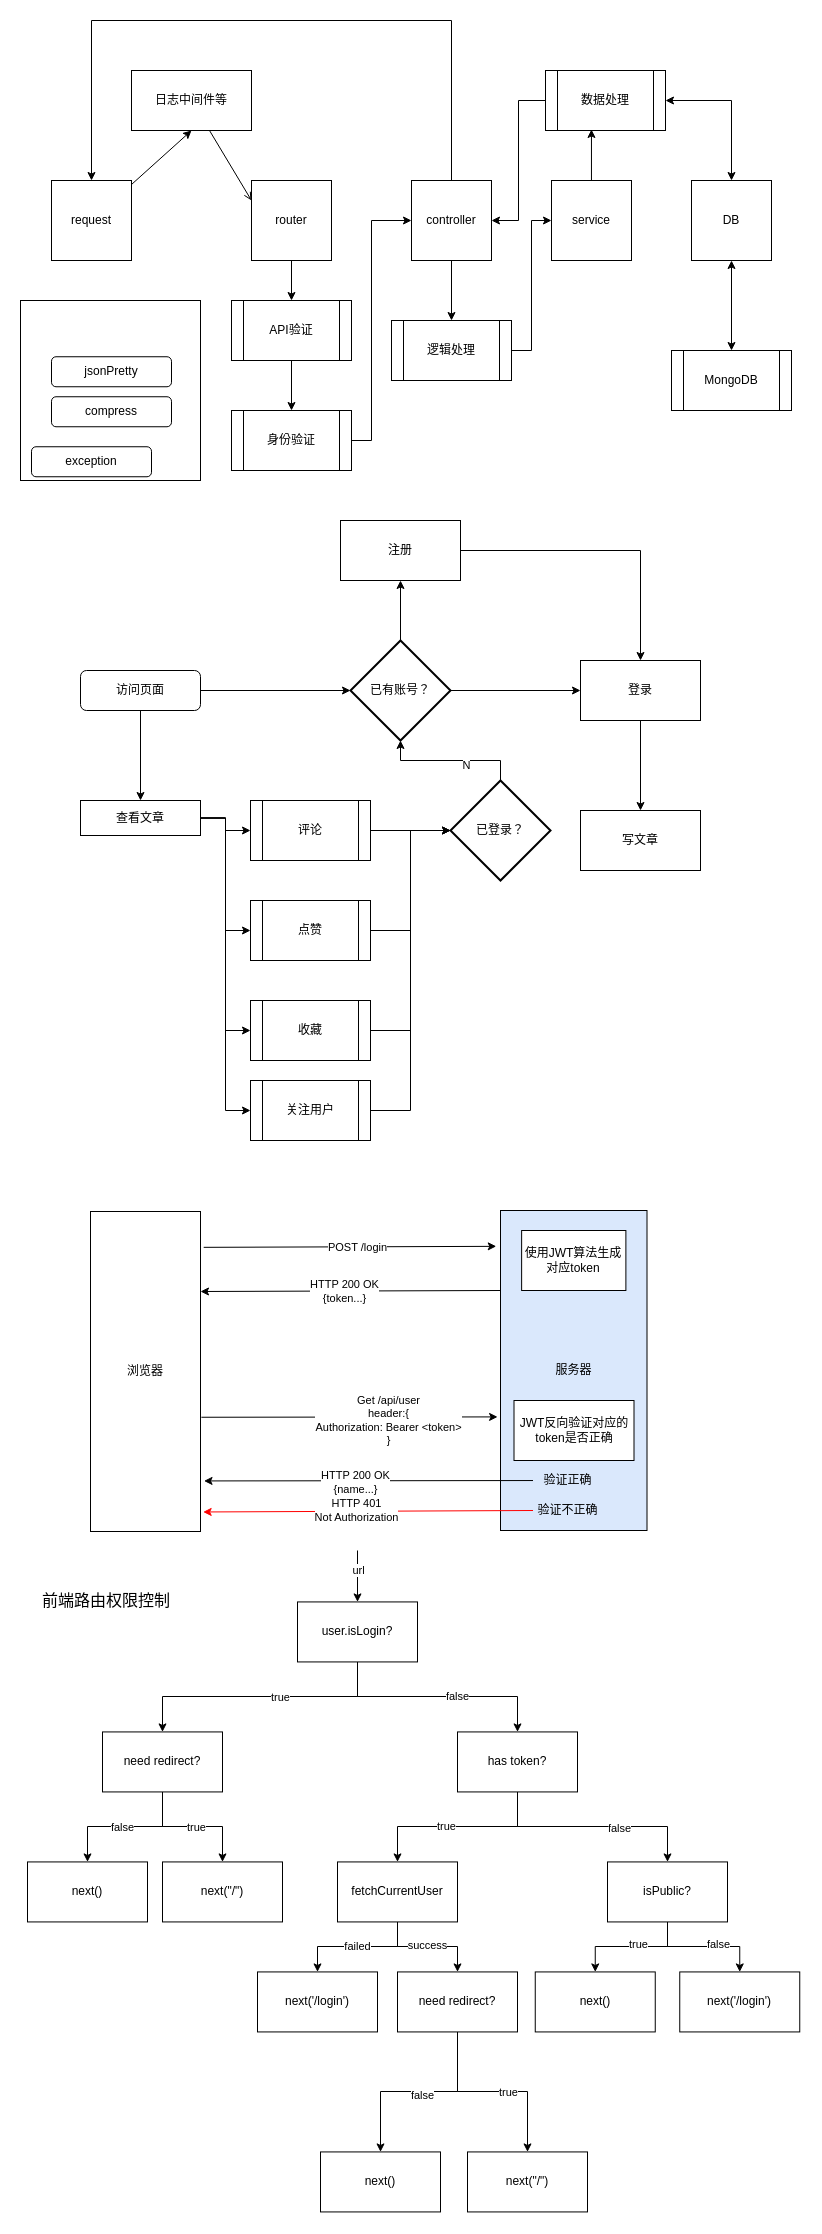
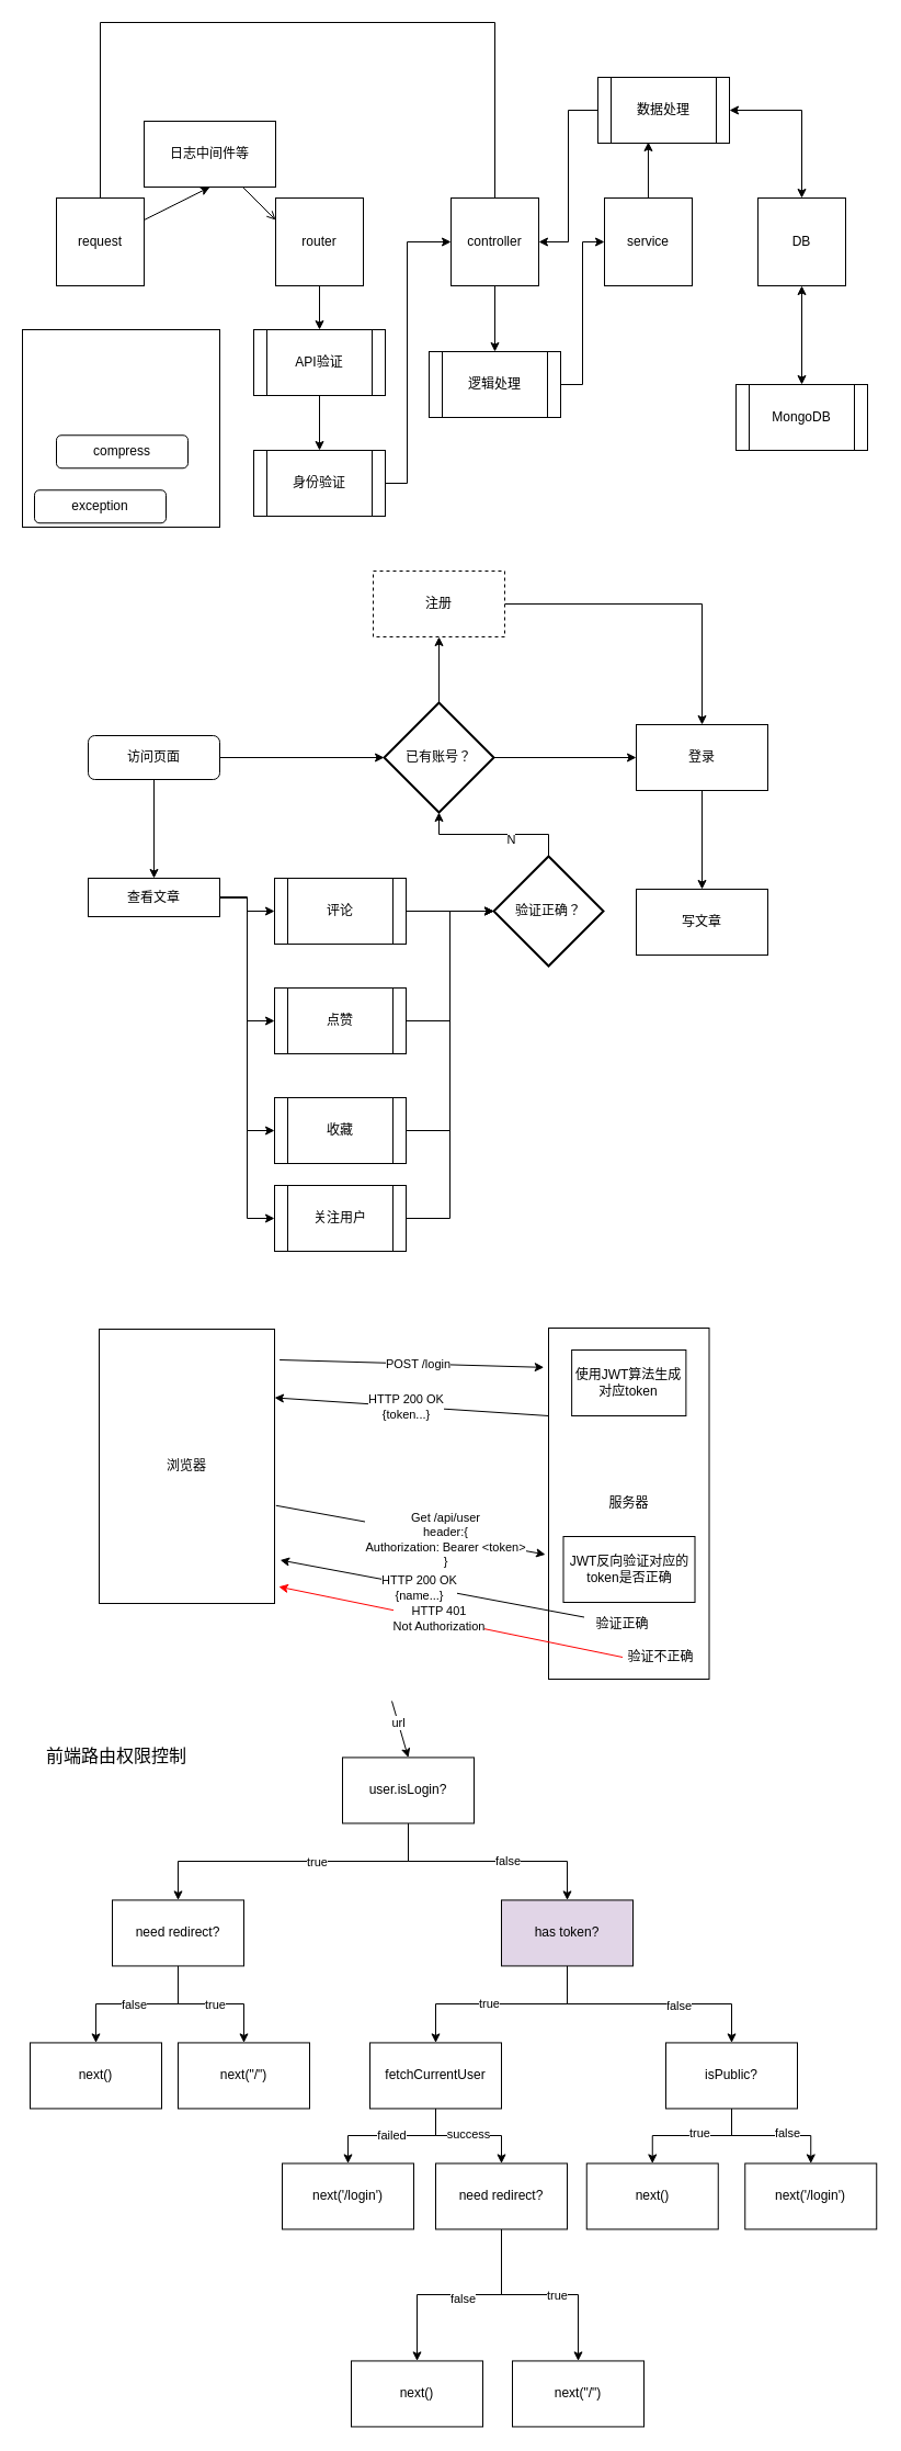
- <mxCell id="6" value="日志中间件等" style="rounded=0;whiteSpace=wrap;html=1;" parent="1" vertex="1"><mxGeometry x="131" y="70" width="120" height="60" as="geometry" /></mxCell>
+ <mxCell id="6" value="日志中间件等" style="rounded=0;whiteSpace=wrap;html=1;" parent="1" vertex="1"><mxGeometry x="131" y="110" width="120" height="60" as="geometry" /></mxCell>
- <mxCell id="10" style="edgeStyle=orthogonalEdgeStyle;rounded=0;orthogonalLoop=1;jettySize=auto;html=1;entryX=0.5;entryY=0;entryDx=0;entryDy=0;" parent="1" source="11" target="4" edge="1"><mxGeometry relative="1" as="geometry"><Array as="points"><mxPoint x="451" y="20" /><mxPoint x="91" y="20" /></Array></mxGeometry></mxCell>
+ <mxCell id="10" style="edgeStyle=orthogonalEdgeStyle;rounded=0;orthogonalLoop=1;jettySize=auto;html=1;entryX=0.5;entryY=0;entryDx=0;entryDy=0;endArrow=none;" parent="1" source="11" target="4" edge="1"><mxGeometry relative="1" as="geometry"><Array as="points"><mxPoint x="451" y="20" /><mxPoint x="91" y="20" /></Array></mxGeometry></mxCell>
- <mxCell id="26" value="jsonPretty" style="rounded=1;whiteSpace=wrap;html=1;" parent="1" vertex="1"><mxGeometry x="51" y="356.25" width="120" height="30" as="geometry" /></mxCell>
- <mxCell id="52" value="注册" style="rounded=0;whiteSpace=wrap;html=1;" parent="1" vertex="1"><mxGeometry x="340" y="520" width="120" height="60" as="geometry" /></mxCell>
+ <mxCell id="52" value="注册" style="rounded=0;whiteSpace=wrap;html=1;dashed=1;" parent="1" vertex="1"><mxGeometry x="340" y="520" width="120" height="60" as="geometry" /></mxCell>
- <mxCell id="47" value="已登录？" style="strokeWidth=2;html=1;shape=mxgraph.flowchart.decision;whiteSpace=wrap;" parent="1" vertex="1"><mxGeometry x="450" y="780" width="100" height="100" as="geometry" /></mxCell>
+ <mxCell id="47" value="验证正确？" style="strokeWidth=2;html=1;shape=mxgraph.flowchart.decision;whiteSpace=wrap;" parent="1" vertex="1"><mxGeometry x="450" y="780" width="100" height="100" as="geometry" /></mxCell>
- <mxCell id="62" value="服务器" style="whiteSpace=wrap;html=1;fillColor=#dae8fc;" vertex="1" parent="61"><mxGeometry width="146.5" height="320" as="geometry" /></mxCell>
+ <mxCell id="62" value="服务器" style="whiteSpace=wrap;html=1;" vertex="1" parent="61"><mxGeometry width="146.5" height="320" as="geometry" /></mxCell>
- <mxCell id="56" value="浏览器" style="whiteSpace=wrap;html=1;" vertex="1" parent="1"><mxGeometry x="90" y="1211" width="110" height="320" as="geometry" /></mxCell>
+ <mxCell id="56" value="浏览器" style="whiteSpace=wrap;html=1;" vertex="1" parent="1"><mxGeometry x="90" y="1211" width="160" height="250" as="geometry" /></mxCell>
- <mxCell id="66" value="验证不正确" style="text;html=1;strokeColor=none;fillColor=none;align=center;verticalAlign=middle;whiteSpace=wrap;rounded=0;" vertex="1" parent="61"><mxGeometry x="32.5" y="290" width="69" height="20" as="geometry" /></mxCell>
+ <mxCell id="66" value="验证不正确" style="text;html=1;strokeColor=none;fillColor=none;align=center;verticalAlign=middle;whiteSpace=wrap;rounded=0;" vertex="1" parent="61"><mxGeometry x="67.5" y="290" width="69" height="20" as="geometry" /></mxCell>
- <mxCell id="77" value="user.isLogin?" style="rounded=0;whiteSpace=wrap;html=1;" vertex="1" parent="1"><mxGeometry x="297" y="1601.43" width="120" height="60" as="geometry" /></mxCell>
+ <mxCell id="77" value="user.isLogin?" style="rounded=0;whiteSpace=wrap;html=1;" vertex="1" parent="1"><mxGeometry x="312" y="1601.43" width="120" height="60" as="geometry" /></mxCell>
- <mxCell id="89" value="has token?" style="rounded=0;whiteSpace=wrap;html=1;" vertex="1" parent="1"><mxGeometry x="457" y="1731.43" width="120" height="60" as="geometry" /></mxCell>
+ <mxCell id="89" value="has token?" style="rounded=0;whiteSpace=wrap;html=1;fillColor=#e1d5e7;" vertex="1" parent="1"><mxGeometry x="457" y="1731.43" width="120" height="60" as="geometry" /></mxCell>
